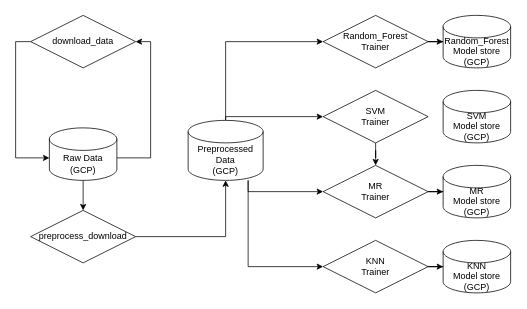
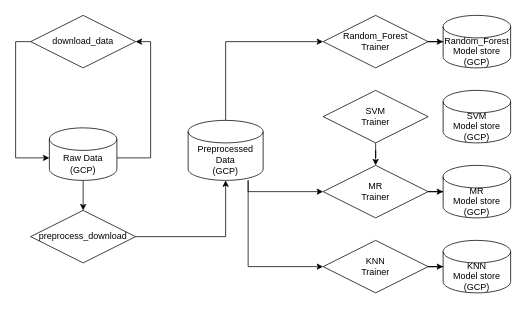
- <mxCell id="10" style="edgeStyle=orthogonalEdgeStyle;rounded=0;orthogonalLoop=1;jettySize=auto;html=1;" edge="1" parent="1" source="13" target="17"><mxGeometry relative="1" as="geometry"><Array as="points"><mxPoint x="300" y="155" /></Array></mxGeometry></mxCell>
